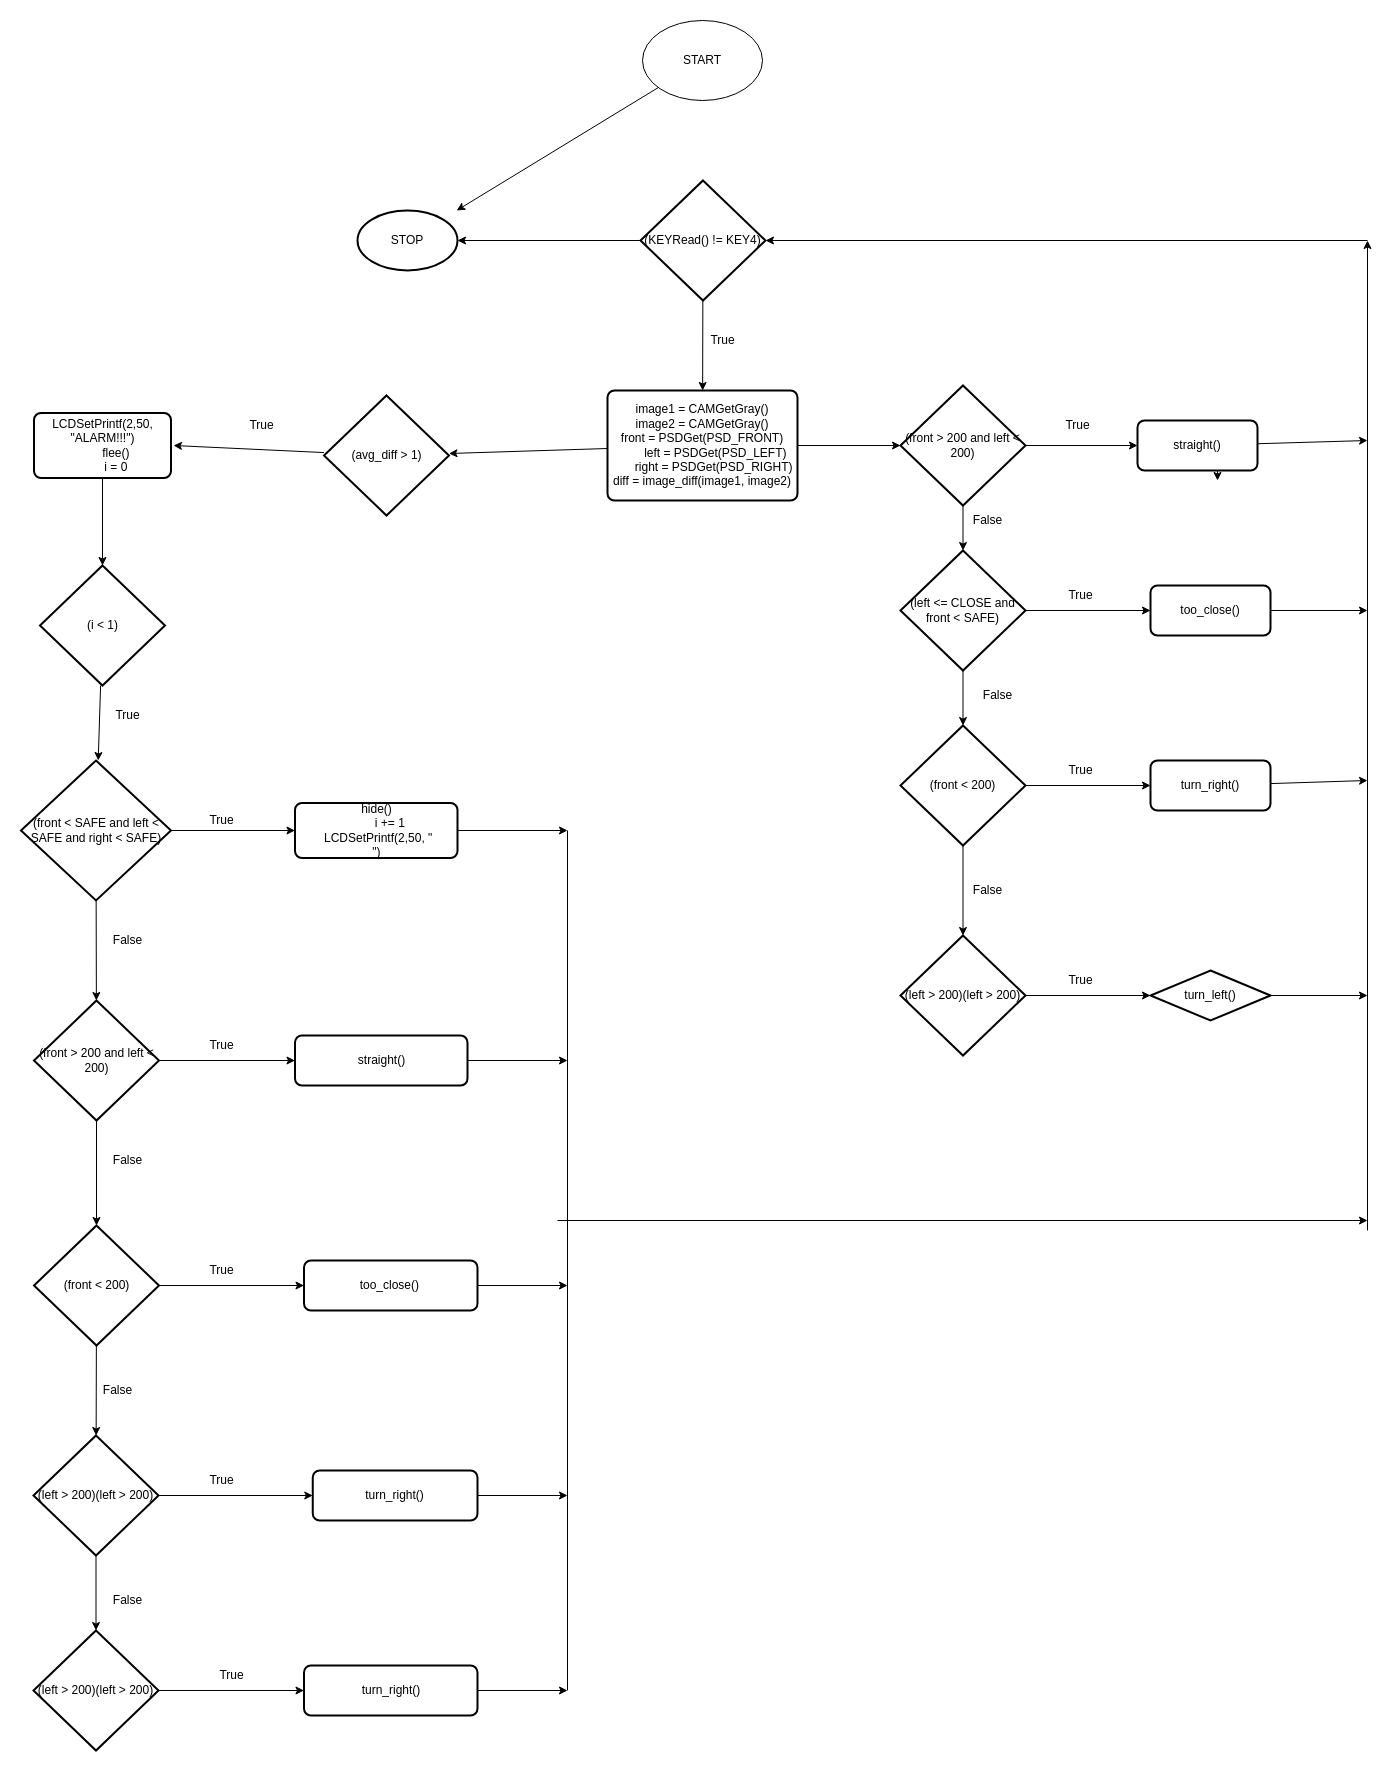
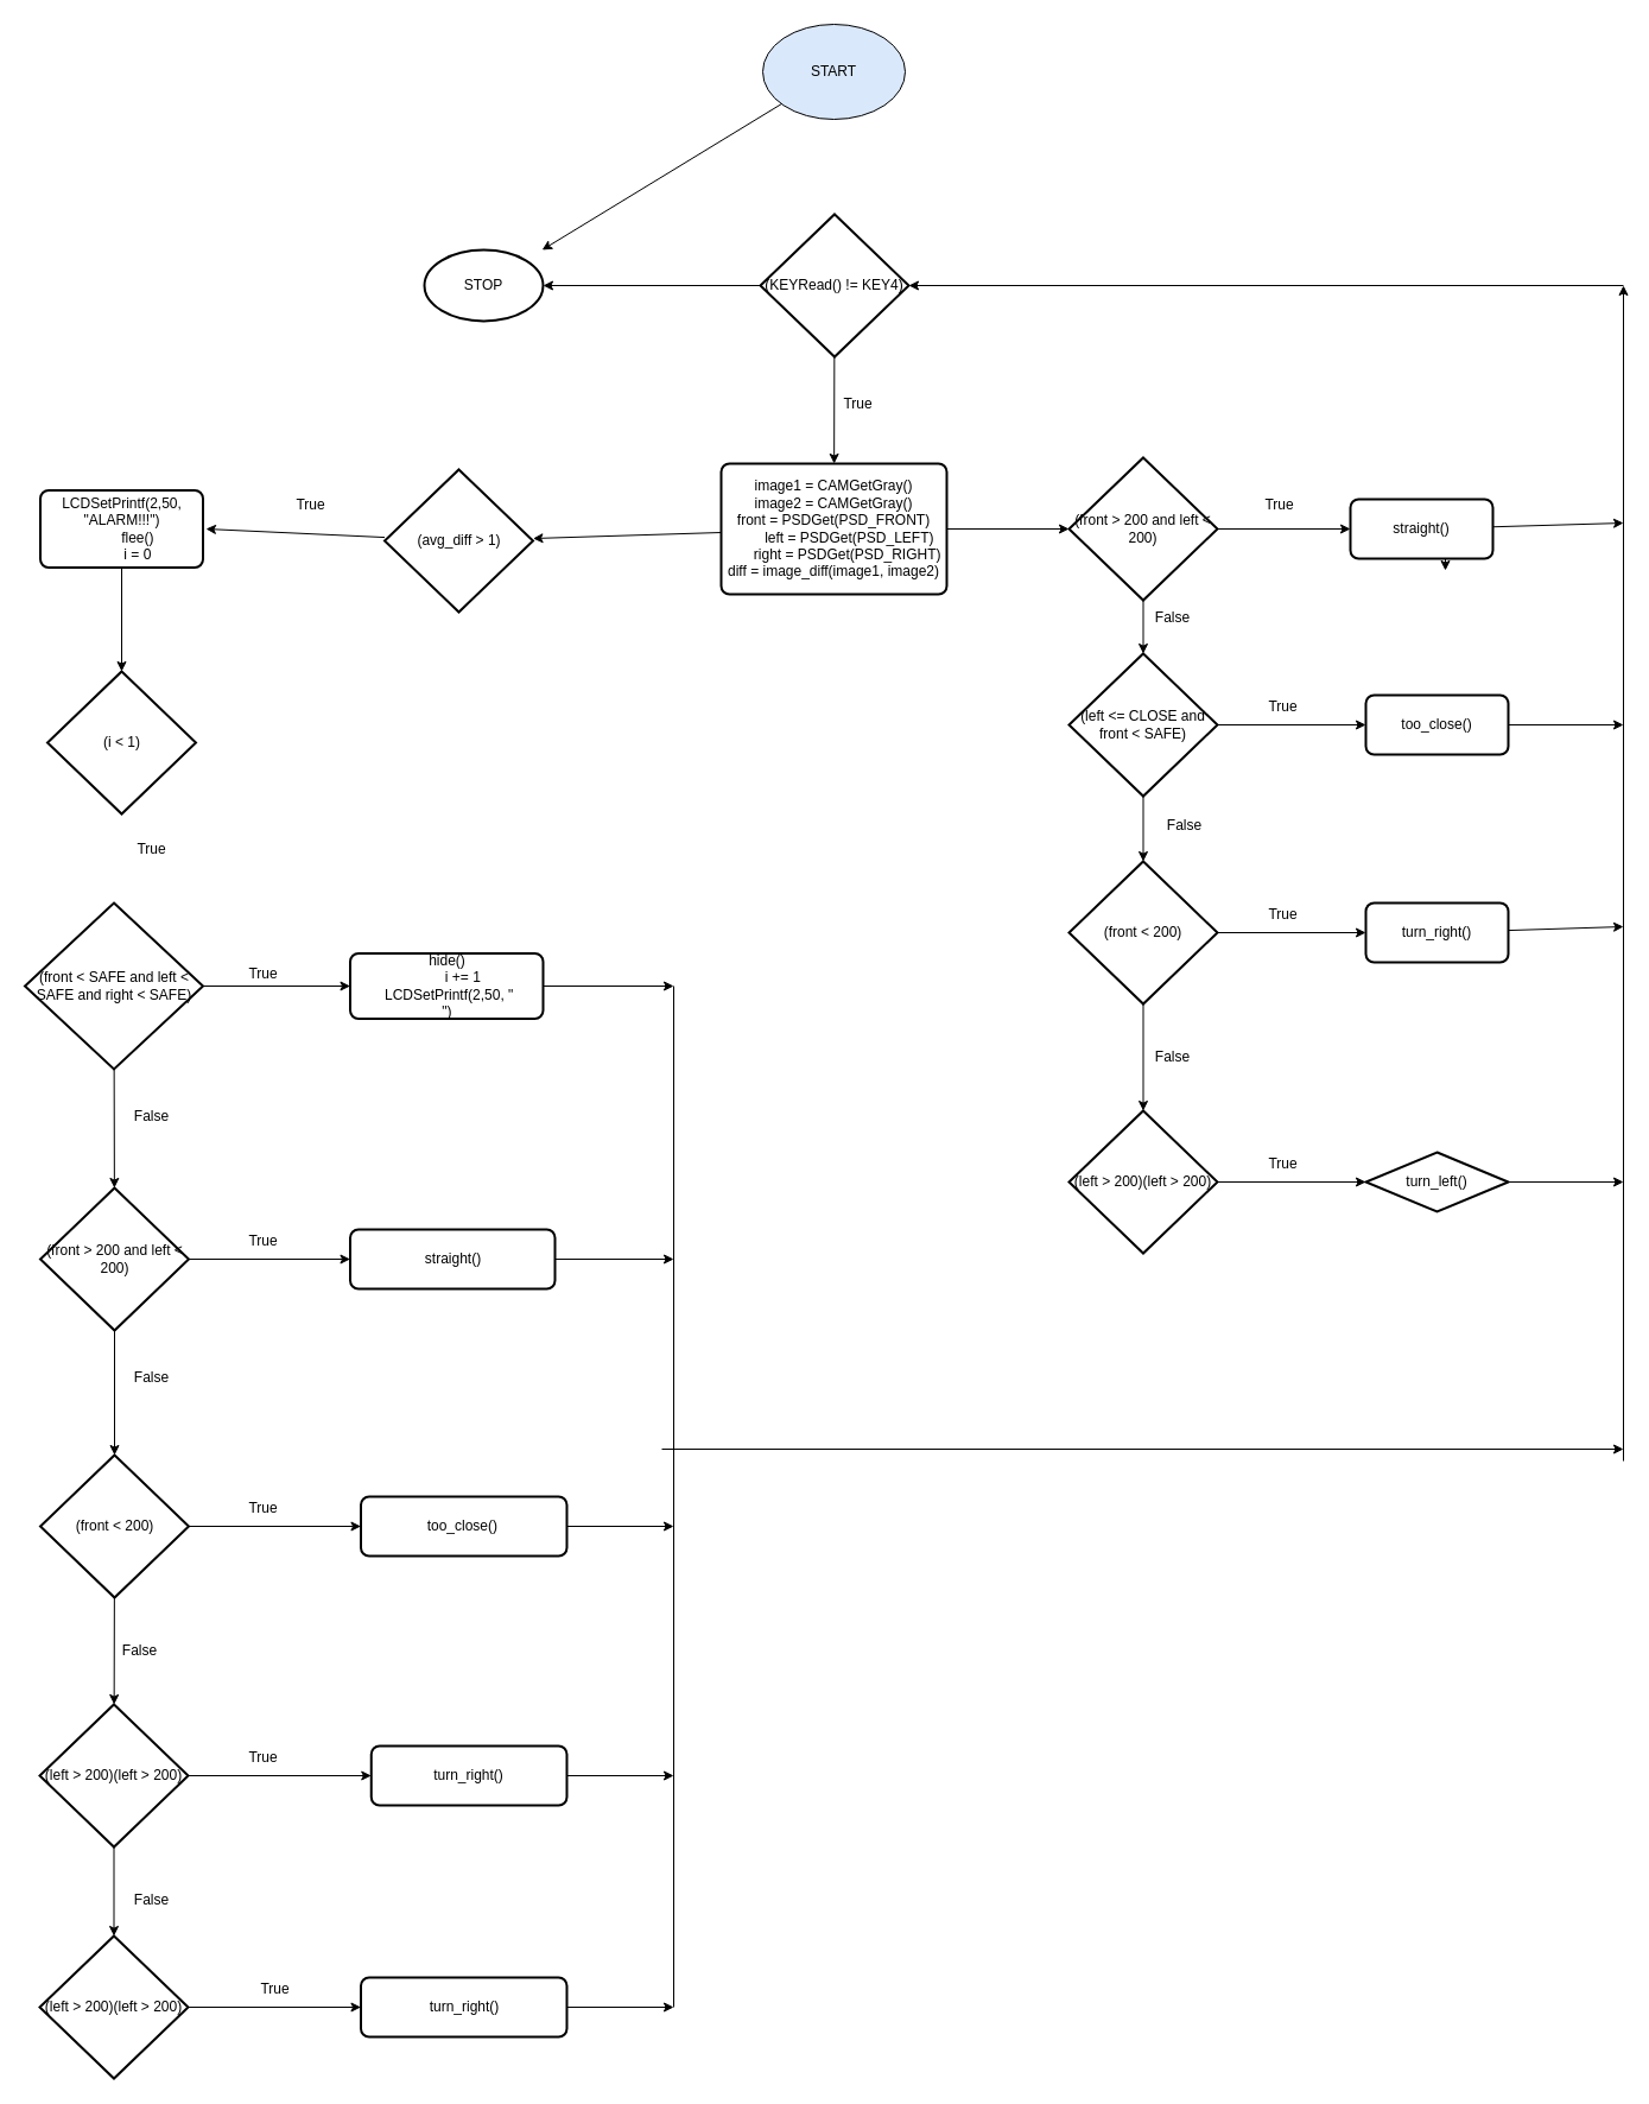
- <mxCell id="2" value="START" style="ellipse;whiteSpace=wrap;html=1;" vertex="1" parent="1"><mxGeometry x="642" y="20" width="120" height="80" as="geometry" /></mxCell>
+ <mxCell id="2" value="START" style="ellipse;whiteSpace=wrap;html=1;fillColor=#dae8fc;" vertex="1" parent="1"><mxGeometry x="642" y="20" width="120" height="80" as="geometry" /></mxCell>
- <mxCell id="65" value="" style="endArrow=classic;html=1;" edge="1" parent="1" source="39" target="40"><mxGeometry width="50" height="50" relative="1" as="geometry"><mxPoint x="102" y="735" as="sourcePoint" /><mxPoint x="102" y="755.711" as="targetPoint" /></mxGeometry></mxCell>
